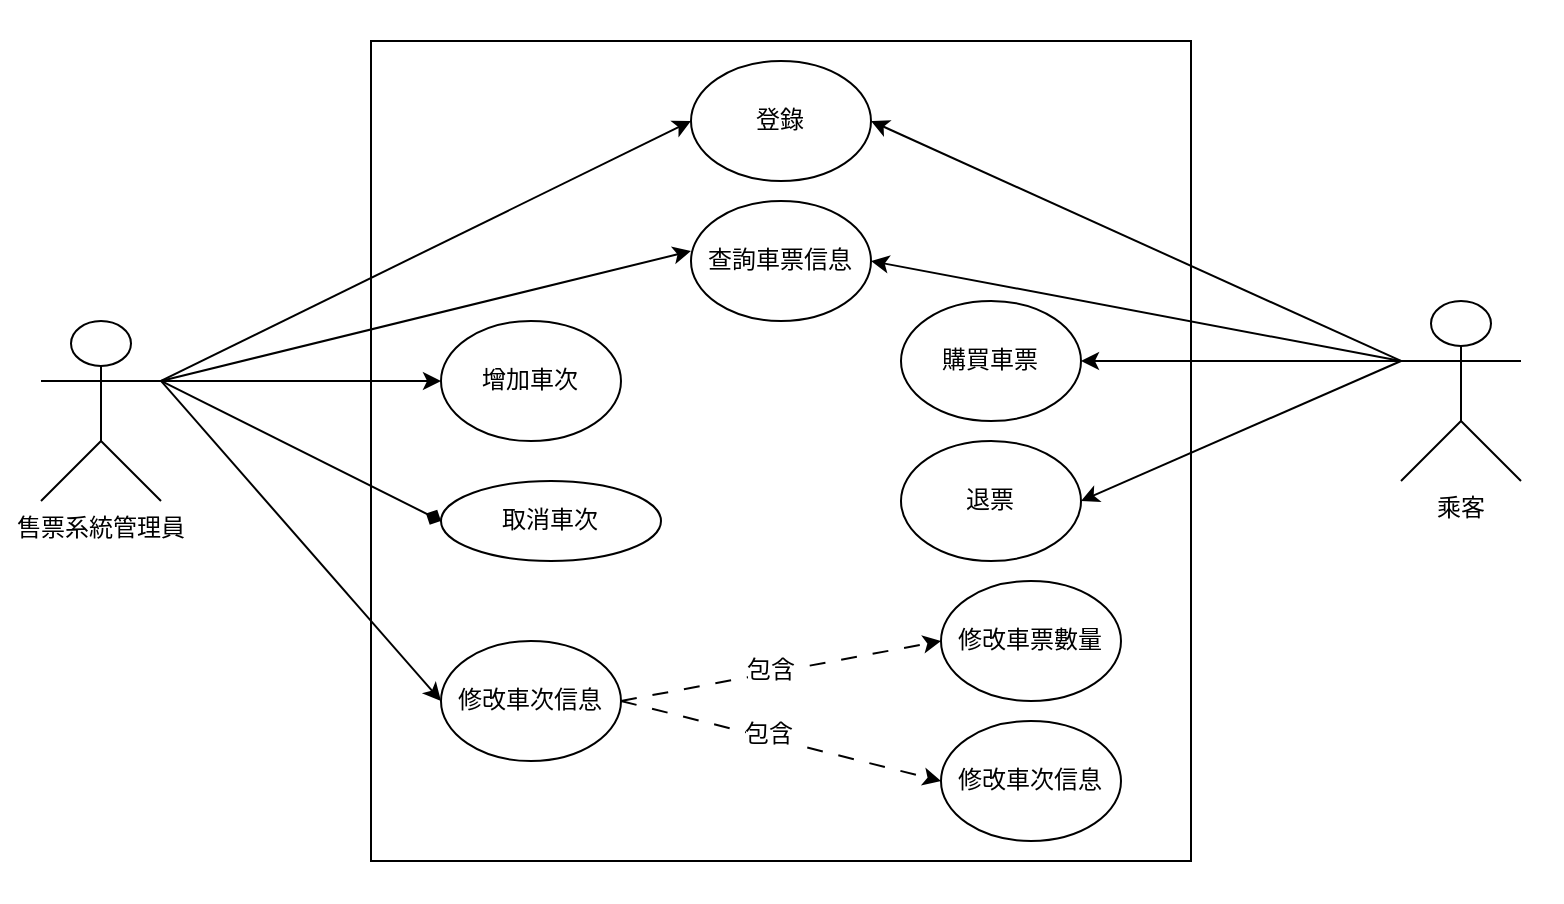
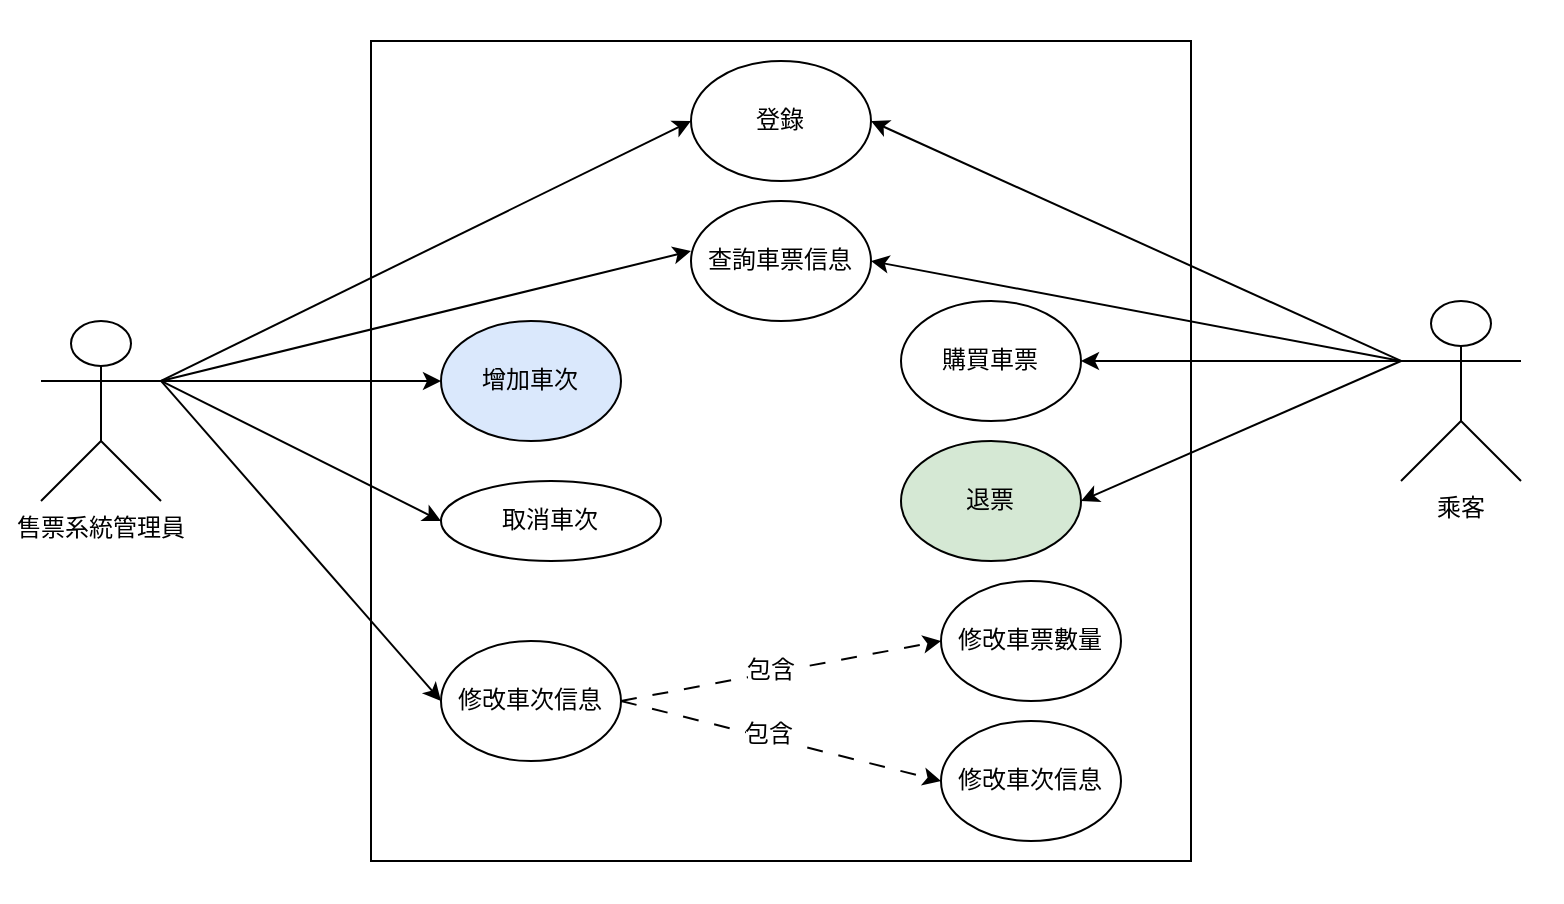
- <mxCell id="7" value="增加車次" style="ellipse;whiteSpace=wrap;html=1;" vertex="1" parent="1"><mxGeometry x="220" y="160" width="90" height="60" as="geometry" /></mxCell>
+ <mxCell id="7" value="增加車次" style="ellipse;whiteSpace=wrap;html=1;fillColor=#dae8fc;" vertex="1" parent="1"><mxGeometry x="220" y="160" width="90" height="60" as="geometry" /></mxCell>
- <mxCell id="8" value="退票" style="ellipse;whiteSpace=wrap;html=1;" vertex="1" parent="1"><mxGeometry x="450" y="220" width="90" height="60" as="geometry" /></mxCell>
+ <mxCell id="8" value="退票" style="ellipse;whiteSpace=wrap;html=1;fillColor=#d5e8d4;" vertex="1" parent="1"><mxGeometry x="450" y="220" width="90" height="60" as="geometry" /></mxCell>
- <mxCell id="21" value="" style="endArrow=diamond;html=1;rounded=0;exitX=1;exitY=0.333;exitDx=0;exitDy=0;exitPerimeter=0;entryX=0;entryY=0.5;entryDx=0;entryDy=0;" edge="1" parent="1" source="13" target="5"><mxGeometry width="50" height="50" relative="1" as="geometry"><mxPoint x="80" y="187.5" as="sourcePoint" /><mxPoint x="280" y="262.5" as="targetPoint" /></mxGeometry></mxCell>
+ <mxCell id="21" value="" style="endArrow=classic;html=1;rounded=0;exitX=1;exitY=0.333;exitDx=0;exitDy=0;exitPerimeter=0;entryX=0;entryY=0.5;entryDx=0;entryDy=0;" edge="1" parent="1" source="13" target="5"><mxGeometry width="50" height="50" relative="1" as="geometry"><mxPoint x="80" y="187.5" as="sourcePoint" /><mxPoint x="280" y="262.5" as="targetPoint" /></mxGeometry></mxCell>
